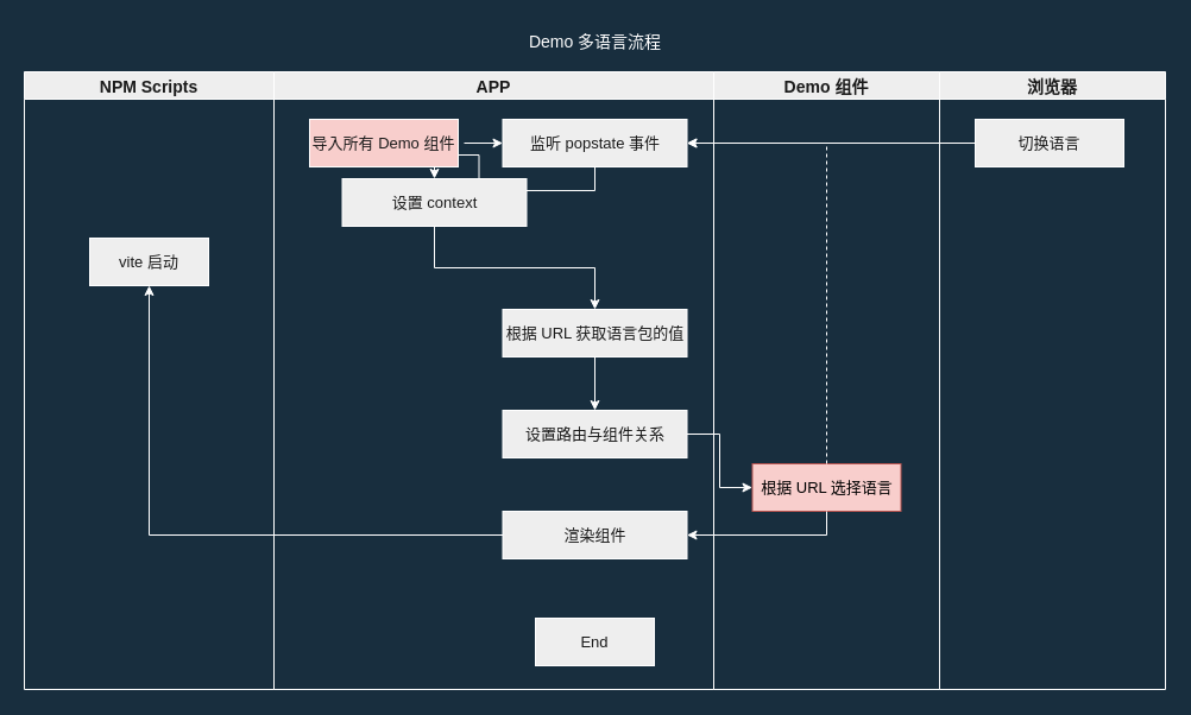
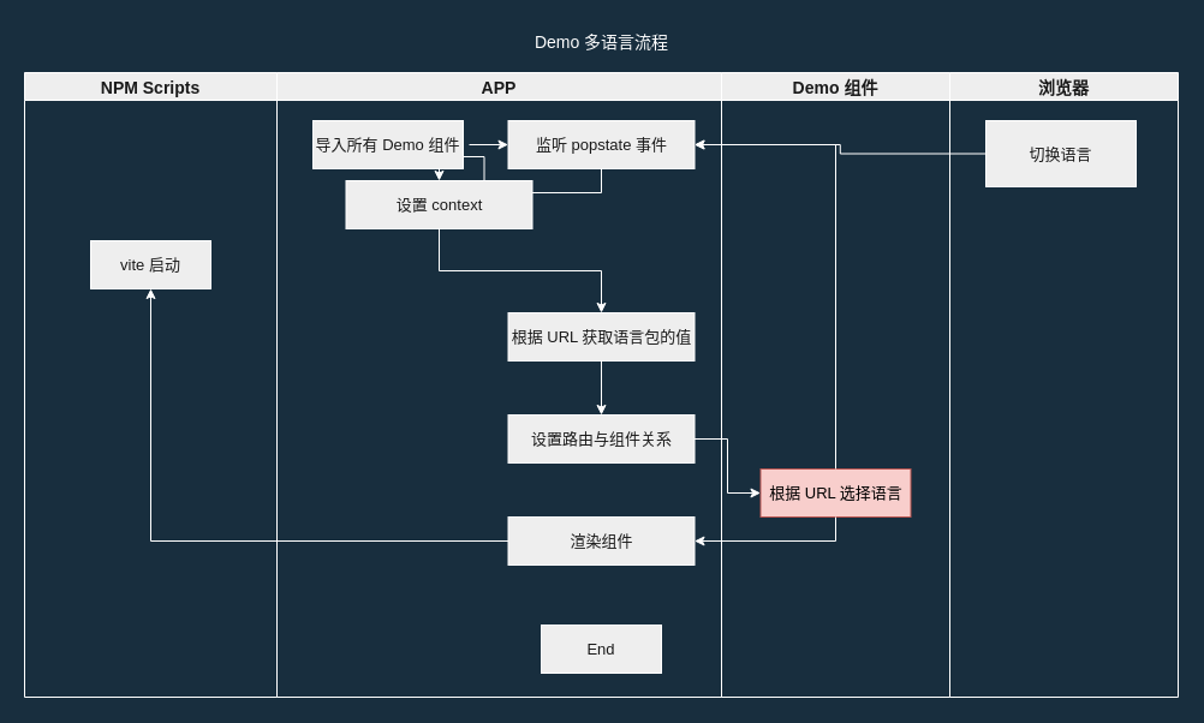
- <mxCell id="14" value="导入所有 Demo 组件" style="whiteSpace=wrap;html=1;fontSize=13;fontStyle=0;fillColor=#f8cecc;strokeColor=#FFFFFF;fontColor=#1A1A1A;" vertex="1" parent="4"><mxGeometry x="30" y="40" width="125" height="40" as="geometry" /></mxCell>
+ <mxCell id="14" value="导入所有 Demo 组件" style="whiteSpace=wrap;html=1;fontSize=13;fontStyle=0;fillColor=#EEEEEE;strokeColor=#FFFFFF;fontColor=#1A1A1A;" vertex="1" parent="4"><mxGeometry x="30" y="40" width="125" height="40" as="geometry" /></mxCell>
- <mxCell id="23" value="切换语言" style="whiteSpace=wrap;html=1;fontSize=13;fontStyle=0;fillColor=#EEEEEE;strokeColor=#FFFFFF;fontColor=#1A1A1A;" vertex="1" parent="22"><mxGeometry x="30" y="40" width="125" height="40" as="geometry" /></mxCell>
+ <mxCell id="23" value="切换语言" style="whiteSpace=wrap;html=1;fontSize=13;fontStyle=0;fillColor=#EEEEEE;strokeColor=#FFFFFF;fontColor=#1A1A1A;" vertex="1" parent="22"><mxGeometry x="30" y="40" width="125" height="55" as="geometry" /></mxCell>
- <mxCell id="26" style="edgeStyle=orthogonalEdgeStyle;rounded=0;orthogonalLoop=1;jettySize=auto;html=1;exitX=0.5;exitY=0;exitDx=0;exitDy=0;entryX=1;entryY=0.5;entryDx=0;entryDy=0;labelBackgroundColor=#182E3E;fontSize=13;strokeColor=#FFFFFF;fontColor=#FFFFFF;fontStyle=0;dashed=1;" edge="1" parent="3" source="20" target="6"><mxGeometry relative="1" as="geometry" /></mxCell>
+ <mxCell id="26" style="edgeStyle=orthogonalEdgeStyle;rounded=0;orthogonalLoop=1;jettySize=auto;html=1;exitX=0.5;exitY=0;exitDx=0;exitDy=0;entryX=1;entryY=0.5;entryDx=0;entryDy=0;labelBackgroundColor=#182E3E;fontSize=13;strokeColor=#FFFFFF;fontColor=#FFFFFF;fontStyle=0;" edge="1" parent="3" source="20" target="6"><mxGeometry relative="1" as="geometry" /></mxCell>
